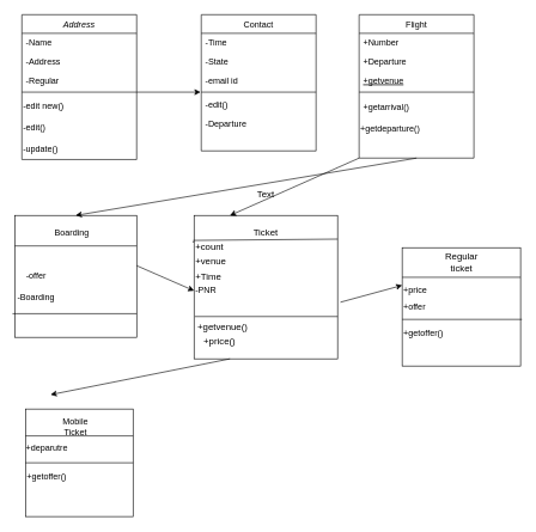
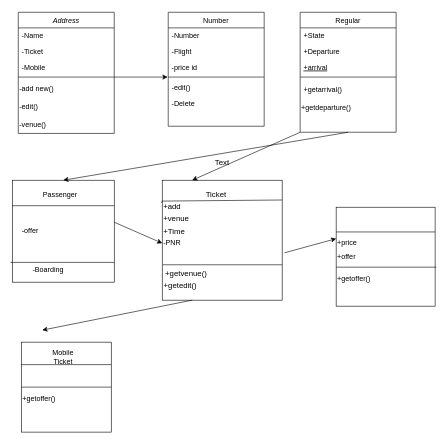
- <mxCell id="17" value="Contact" style="swimlane;fontStyle=0;align=center;verticalAlign=top;childLayout=stackLayout;horizontal=1;startSize=26;horizontalStack=0;resizeParent=1;resizeLast=0;collapsible=1;marginBottom=0;rounded=0;shadow=0;strokeWidth=1;" parent="1" vertex="1"><mxGeometry x="280" y="20" width="160" height="190" as="geometry"><mxRectangle x="550" y="140" width="160" height="26" as="alternateBounds" /></mxGeometry></mxCell>
+ <mxCell id="17" value="Number" style="swimlane;fontStyle=0;align=center;verticalAlign=top;childLayout=stackLayout;horizontal=1;startSize=26;horizontalStack=0;resizeParent=1;resizeLast=0;collapsible=1;marginBottom=0;rounded=0;shadow=0;strokeWidth=1;" parent="1" vertex="1"><mxGeometry x="280" y="20" width="160" height="190" as="geometry"><mxRectangle x="550" y="140" width="160" height="26" as="alternateBounds" /></mxGeometry></mxCell>
- <mxCell id="10" value="Flight" style="swimlane;fontStyle=0;align=center;verticalAlign=top;childLayout=stackLayout;horizontal=1;startSize=26;horizontalStack=0;resizeParent=1;resizeLast=0;collapsible=1;marginBottom=0;rounded=0;shadow=0;strokeWidth=1;" parent="1" vertex="1"><mxGeometry x="500" y="20" width="160" height="200" as="geometry"><mxRectangle x="130" y="380" width="160" height="26" as="alternateBounds" /></mxGeometry></mxCell>
+ <mxCell id="10" value="Regular" style="swimlane;fontStyle=0;align=center;verticalAlign=top;childLayout=stackLayout;horizontal=1;startSize=26;horizontalStack=0;resizeParent=1;resizeLast=0;collapsible=1;marginBottom=0;rounded=0;shadow=0;strokeWidth=1;" parent="1" vertex="1"><mxGeometry x="500" y="20" width="160" height="200" as="geometry"><mxRectangle x="130" y="380" width="160" height="26" as="alternateBounds" /></mxGeometry></mxCell>
- <mxCell id="18" value="-Time " style="text;align=left;verticalAlign=top;spacingLeft=4;spacingRight=4;overflow=hidden;rotatable=0;points=[[0,0.5],[1,0.5]];portConstraint=eastwest;" parent="17" vertex="1"><mxGeometry y="26" width="160" height="26" as="geometry" /></mxCell>
+ <mxCell id="18" value="-Number " style="text;align=left;verticalAlign=top;spacingLeft=4;spacingRight=4;overflow=hidden;rotatable=0;points=[[0,0.5],[1,0.5]];portConstraint=eastwest;" parent="17" vertex="1"><mxGeometry y="26" width="160" height="26" as="geometry" /></mxCell>
- <mxCell id="11" value="+Number" style="text;align=left;verticalAlign=top;spacingLeft=4;spacingRight=4;overflow=hidden;rotatable=0;points=[[0,0.5],[1,0.5]];portConstraint=eastwest;" parent="10" vertex="1"><mxGeometry y="26" width="160" height="26" as="geometry" /></mxCell>
+ <mxCell id="11" value="+State" style="text;align=left;verticalAlign=top;spacingLeft=4;spacingRight=4;overflow=hidden;rotatable=0;points=[[0,0.5],[1,0.5]];portConstraint=eastwest;" parent="10" vertex="1"><mxGeometry y="26" width="160" height="26" as="geometry" /></mxCell>
- <mxCell id="4" value="-Address" style="text;align=left;verticalAlign=top;spacingLeft=4;spacingRight=4;overflow=hidden;rotatable=0;points=[[0,0.5],[1,0.5]];portConstraint=eastwest;rounded=0;shadow=0;html=0;" parent="2" vertex="1"><mxGeometry y="52" width="160" height="26" as="geometry" /></mxCell>
+ <mxCell id="4" value="-Ticket" style="text;align=left;verticalAlign=top;spacingLeft=4;spacingRight=4;overflow=hidden;rotatable=0;points=[[0,0.5],[1,0.5]];portConstraint=eastwest;rounded=0;shadow=0;html=0;" parent="2" vertex="1"><mxGeometry y="52" width="160" height="26" as="geometry" /></mxCell>
- <mxCell id="19" value="-State" style="text;align=left;verticalAlign=top;spacingLeft=4;spacingRight=4;overflow=hidden;rotatable=0;points=[[0,0.5],[1,0.5]];portConstraint=eastwest;rounded=0;shadow=0;html=0;" parent="17" vertex="1"><mxGeometry y="52" width="160" height="26" as="geometry" /></mxCell>
+ <mxCell id="19" value="-Flight" style="text;align=left;verticalAlign=top;spacingLeft=4;spacingRight=4;overflow=hidden;rotatable=0;points=[[0,0.5],[1,0.5]];portConstraint=eastwest;rounded=0;shadow=0;html=0;" parent="17" vertex="1"><mxGeometry y="52" width="160" height="26" as="geometry" /></mxCell>
- <mxCell id="5" value="-Regular" style="text;align=left;verticalAlign=top;spacingLeft=4;spacingRight=4;overflow=hidden;rotatable=0;points=[[0,0.5],[1,0.5]];portConstraint=eastwest;" parent="2" vertex="1"><mxGeometry y="78" width="160" height="26" as="geometry" /></mxCell>
+ <mxCell id="5" value="-Mobile" style="text;align=left;verticalAlign=top;spacingLeft=4;spacingRight=4;overflow=hidden;rotatable=0;points=[[0,0.5],[1,0.5]];portConstraint=eastwest;" parent="2" vertex="1"><mxGeometry y="78" width="160" height="26" as="geometry" /></mxCell>
- <mxCell id="20" value="-email id" style="text;align=left;verticalAlign=top;spacingLeft=4;spacingRight=4;overflow=hidden;rotatable=0;points=[[0,0.5],[1,0.5]];portConstraint=eastwest;rounded=0;shadow=0;html=0;" parent="17" vertex="1"><mxGeometry y="78" width="160" height="26" as="geometry" /></mxCell>
+ <mxCell id="20" value="-price id" style="text;align=left;verticalAlign=top;spacingLeft=4;spacingRight=4;overflow=hidden;rotatable=0;points=[[0,0.5],[1,0.5]];portConstraint=eastwest;rounded=0;shadow=0;html=0;" parent="17" vertex="1"><mxGeometry y="78" width="160" height="26" as="geometry" /></mxCell>
- <mxCell id="13" value="+getvenue" style="text;align=left;verticalAlign=top;spacingLeft=4;spacingRight=4;overflow=hidden;rotatable=0;points=[[0,0.5],[1,0.5]];portConstraint=eastwest;fontStyle=4" parent="10" vertex="1"><mxGeometry y="78" width="160" height="26" as="geometry" /></mxCell>
+ <mxCell id="13" value="+arrival" style="text;align=left;verticalAlign=top;spacingLeft=4;spacingRight=4;overflow=hidden;rotatable=0;points=[[0,0.5],[1,0.5]];portConstraint=eastwest;fontStyle=4" parent="10" vertex="1"><mxGeometry y="78" width="160" height="26" as="geometry" /></mxCell>
- <mxCell id="7" value="-edit new()" style="text;html=1;strokeColor=none;fillColor=none;align=left;verticalAlign=middle;whiteSpace=wrap;rounded=0;" vertex="1" parent="2"><mxGeometry y="112" width="160" height="30" as="geometry" /></mxCell>
+ <mxCell id="7" value="-add new()" style="text;html=1;strokeColor=none;fillColor=none;align=left;verticalAlign=middle;whiteSpace=wrap;rounded=0;" vertex="1" parent="2"><mxGeometry y="112" width="160" height="30" as="geometry" /></mxCell>
- <mxCell id="23" value="-Departure" style="text;align=left;verticalAlign=top;spacingLeft=4;spacingRight=4;overflow=hidden;rotatable=0;points=[[0,0.5],[1,0.5]];portConstraint=eastwest;" parent="17" vertex="1"><mxGeometry y="138" width="160" height="26" as="geometry" /></mxCell>
+ <mxCell id="23" value="-Delete" style="text;align=left;verticalAlign=top;spacingLeft=4;spacingRight=4;overflow=hidden;rotatable=0;points=[[0,0.5],[1,0.5]];portConstraint=eastwest;" parent="17" vertex="1"><mxGeometry y="138" width="160" height="26" as="geometry" /></mxCell>
- <mxCell id="9" value="&lt;div align=&quot;left&quot;&gt;-update()&lt;/div&gt;" style="text;html=1;strokeColor=none;fillColor=none;align=left;verticalAlign=middle;whiteSpace=wrap;rounded=0;" vertex="1" parent="2"><mxGeometry y="172" width="160" height="30" as="geometry" /></mxCell>
+ <mxCell id="9" value="&lt;div align=&quot;left&quot;&gt;-venue()&lt;/div&gt;" style="text;html=1;strokeColor=none;fillColor=none;align=left;verticalAlign=middle;whiteSpace=wrap;rounded=0;" vertex="1" parent="2"><mxGeometry y="172" width="160" height="30" as="geometry" /></mxCell>
- <mxCell id="25" value="Boarding" style="text;html=1;strokeColor=none;fillColor=none;align=center;verticalAlign=middle;whiteSpace=wrap;rounded=0;" vertex="1" parent="1"><mxGeometry x="70" y="310" width="60" height="30" as="geometry" /></mxCell>
+ <mxCell id="25" value="Passenger" style="text;html=1;strokeColor=none;fillColor=none;align=center;verticalAlign=middle;whiteSpace=wrap;rounded=0;" vertex="1" parent="1"><mxGeometry x="70" y="310" width="60" height="30" as="geometry" /></mxCell>
- <mxCell id="32" value="Ticket" style="text;html=1;strokeColor=none;fillColor=none;align=center;verticalAlign=top;whiteSpace=wrap;rounded=0;fontSize=13;" vertex="1" parent="1"><mxGeometry x="340" y="310" width="60" height="30" as="geometry" /></mxCell>
+ <mxCell id="32" value="Ticket" style="text;html=1;strokeColor=none;fillColor=none;align=center;verticalAlign=top;whiteSpace=wrap;rounded=0;fontSize=13;" vertex="1" parent="1"><mxGeometry x="330" y="310" width="60" height="30" as="geometry" /></mxCell>
- <mxCell id="35" value="+count" style="text;html=1;strokeColor=none;fillColor=none;align=left;verticalAlign=top;whiteSpace=wrap;rounded=0;fontSize=13;" vertex="1" parent="1"><mxGeometry x="270" y="330" width="60" height="30" as="geometry" /></mxCell>
+ <mxCell id="35" value="+add" style="text;html=1;strokeColor=none;fillColor=none;align=left;verticalAlign=top;whiteSpace=wrap;rounded=0;fontSize=13;" vertex="1" parent="1"><mxGeometry x="270" y="330" width="60" height="30" as="geometry" /></mxCell>
- <mxCell id="43" value="Regular ticket" style="text;html=1;strokeColor=none;fillColor=none;align=center;verticalAlign=middle;whiteSpace=wrap;rounded=0;fontSize=13;" vertex="1" parent="1"><mxGeometry x="612.5" y="350" width="60" height="30" as="geometry" /></mxCell>
- <mxCell id="27" value="-Boarding" style="text;html=1;strokeColor=none;fillColor=none;align=center;verticalAlign=middle;whiteSpace=wrap;rounded=0;" vertex="1" parent="1"><mxGeometry x="20" y="400" width="60" height="30" as="geometry" /></mxCell>
+ <mxCell id="27" value="-Boarding" style="text;html=1;strokeColor=none;fillColor=none;align=center;verticalAlign=middle;whiteSpace=wrap;rounded=0;" vertex="1" parent="1"><mxGeometry x="50" y="435" width="60" height="30" as="geometry" /></mxCell>
- <mxCell id="41" value="+price()" style="text;html=1;strokeColor=none;fillColor=none;align=right;verticalAlign=middle;whiteSpace=wrap;rounded=0;fontSize=13;" vertex="1" parent="1"><mxGeometry x="270" y="460" width="60" height="30" as="geometry" /></mxCell>
+ <mxCell id="41" value="+getedit()" style="text;html=1;strokeColor=none;fillColor=none;align=right;verticalAlign=middle;whiteSpace=wrap;rounded=0;fontSize=13;" vertex="1" parent="1"><mxGeometry x="270" y="460" width="60" height="30" as="geometry" /></mxCell>
- <mxCell id="52" value="+deparutre" style="text;html=1;strokeColor=none;fillColor=none;align=center;verticalAlign=middle;whiteSpace=wrap;rounded=0;fontSize=12;" vertex="1" parent="1"><mxGeometry x="35" y="610" width="60" height="30" as="geometry" /></mxCell>
